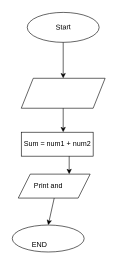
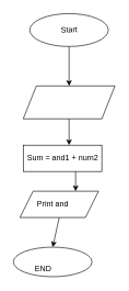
- <mxCell id="6" value="Sum = num1 + num2" style="text;html=1;resizable=0;autosize=1;align=center;verticalAlign=middle;points=[];fillColor=none;strokeColor=none;rounded=0;" vertex="1" parent="1"><mxGeometry x="30" y="230" width="130" height="20" as="geometry" /></mxCell>
+ <mxCell id="6" value="Sum = and1 + num2" style="text;html=1;resizable=0;autosize=1;align=center;verticalAlign=middle;points=[];fillColor=none;strokeColor=none;rounded=0;" vertex="1" parent="1"><mxGeometry x="30" y="230" width="130" height="20" as="geometry" /></mxCell>
